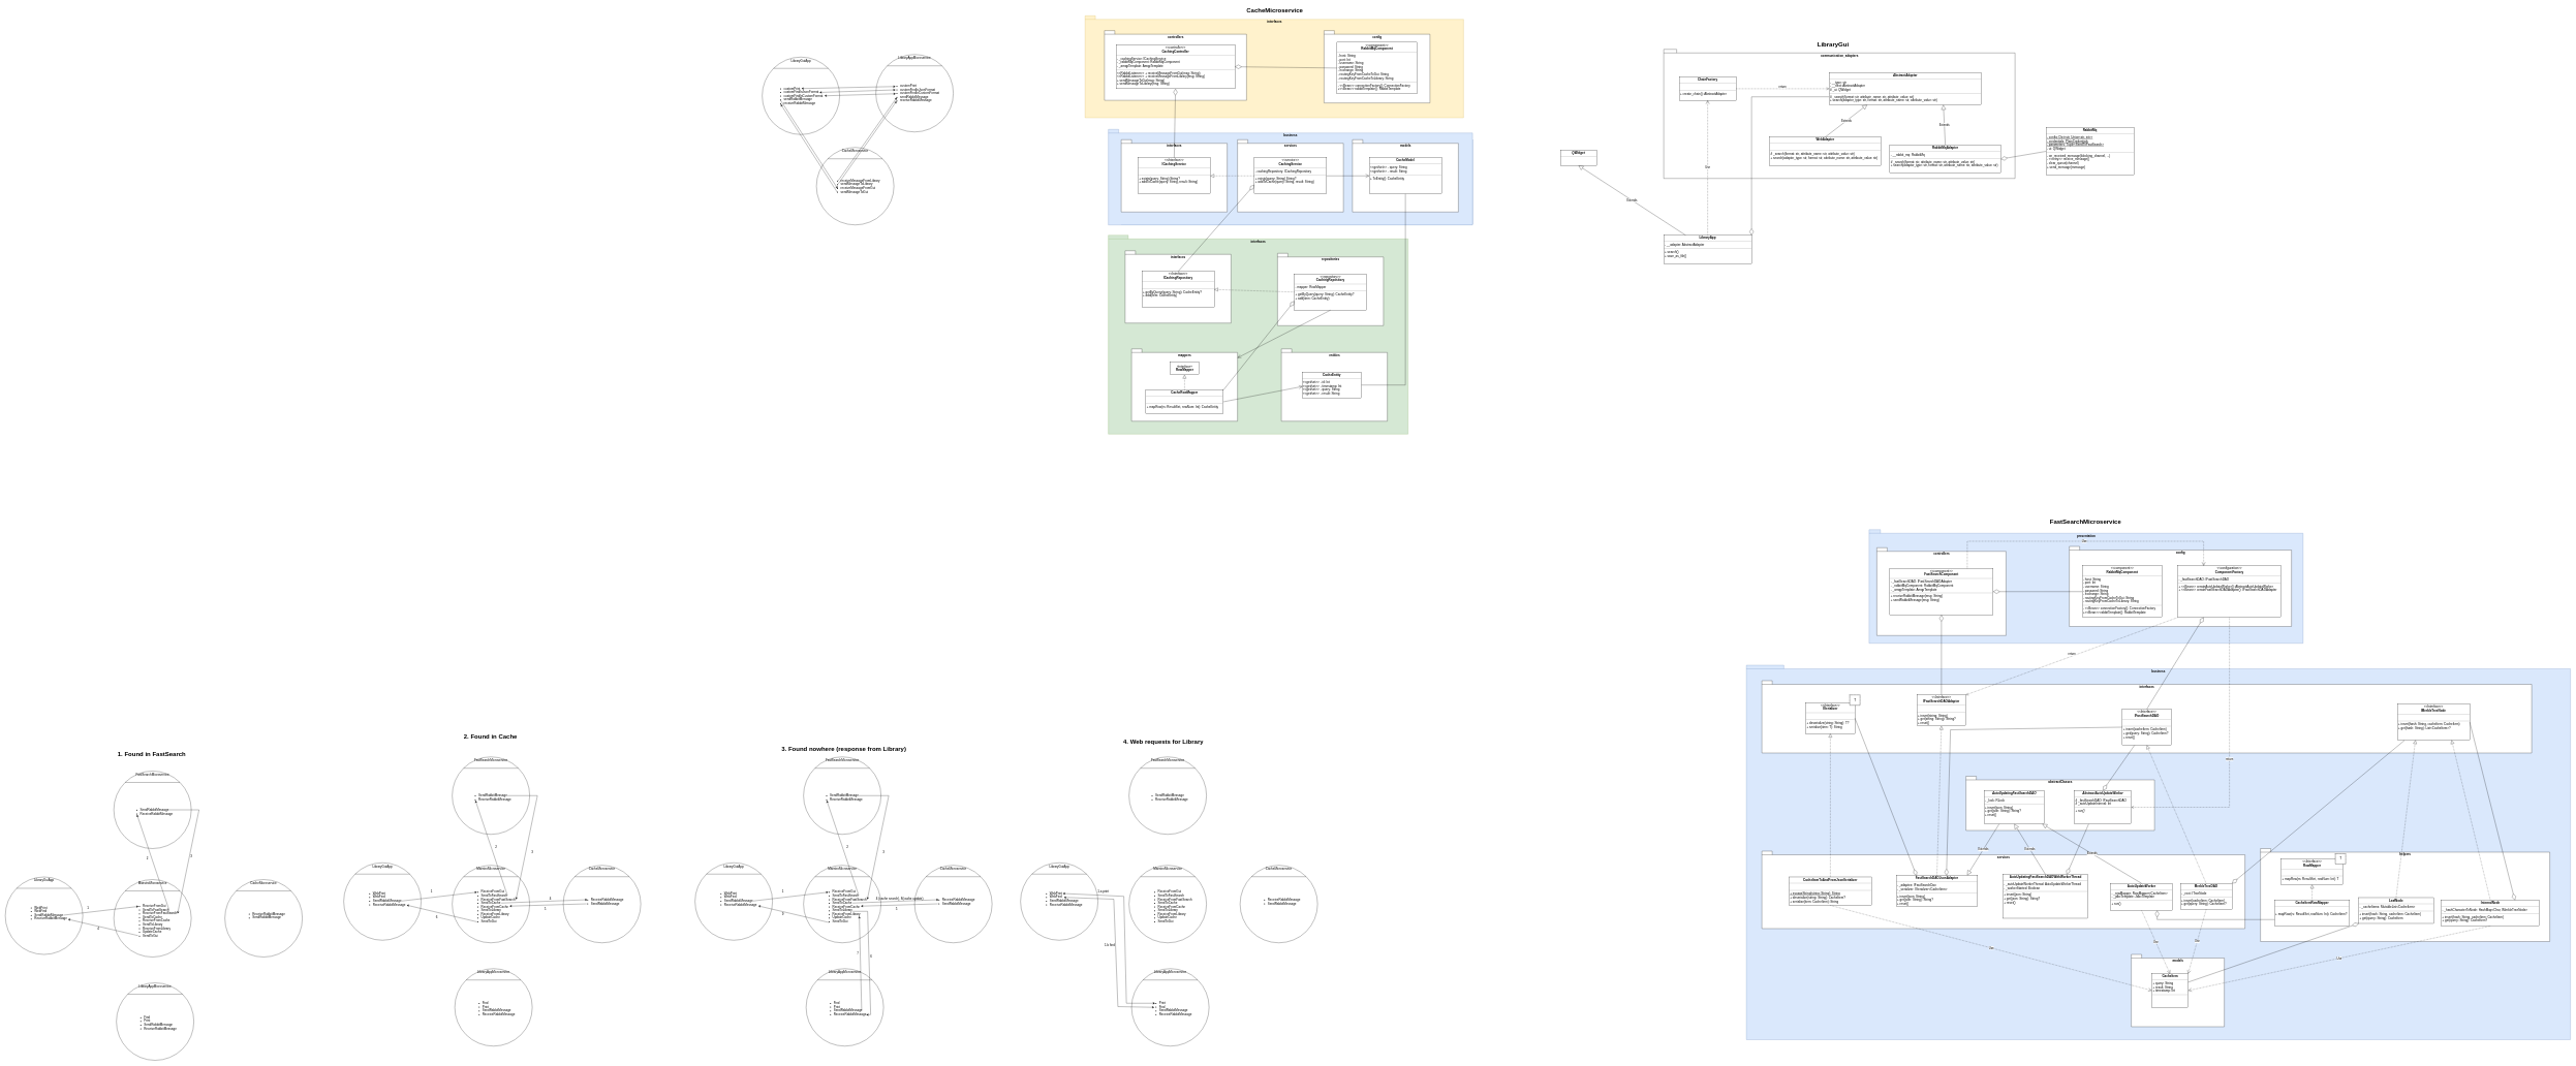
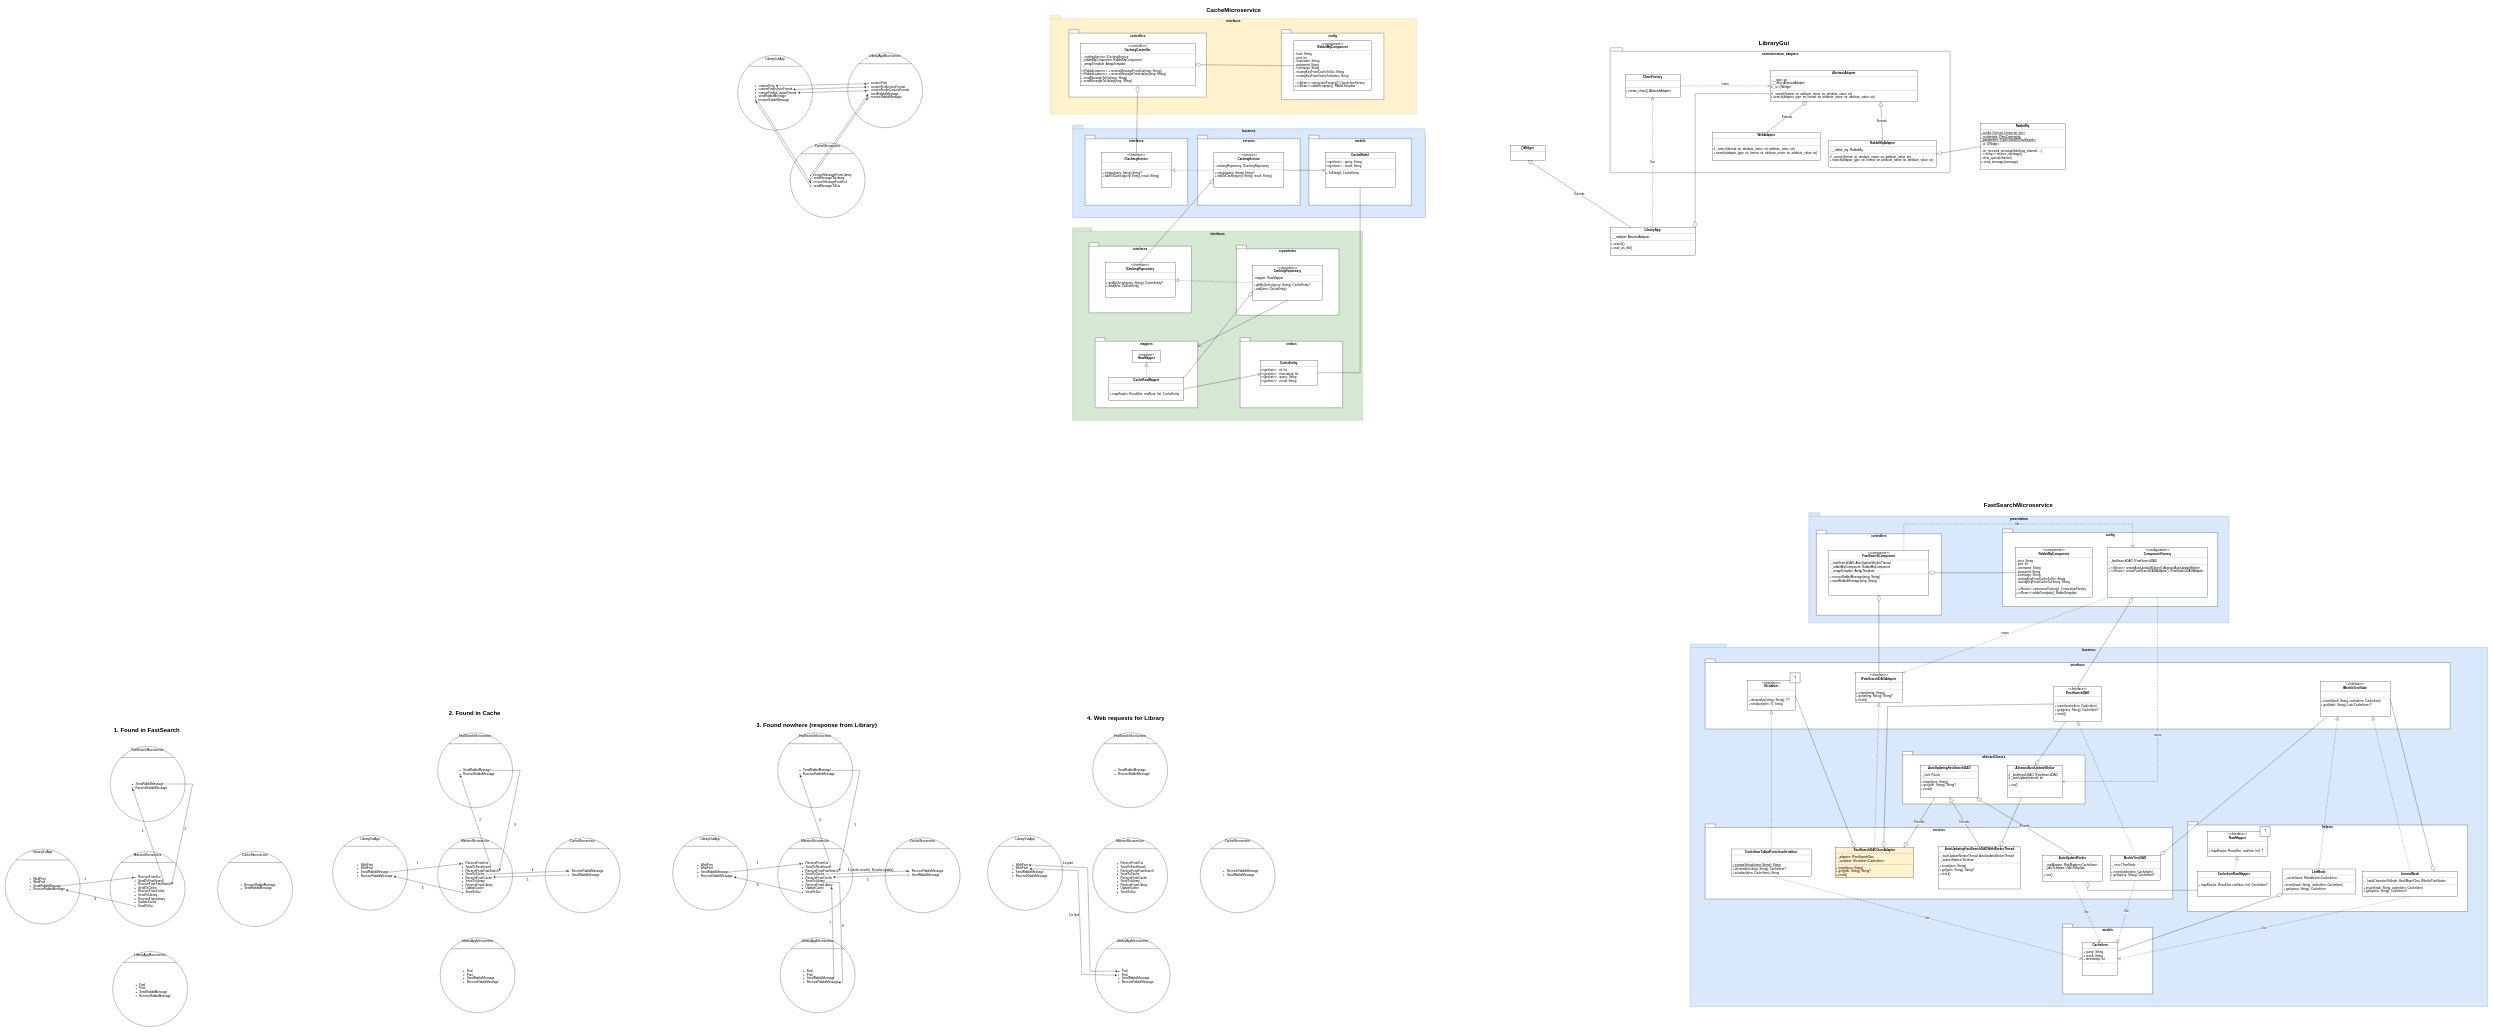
- <mxCell id="6" value="&lt;p style=&quot;margin: 0px ; margin-top: 4px ; text-align: center&quot;&gt;&lt;i&gt;&amp;lt;&amp;lt;component&amp;gt;&amp;gt;&lt;/i&gt;&lt;br&gt;&lt;b&gt;FastSearchComponent&lt;/b&gt;&lt;/p&gt;&lt;hr size=&quot;1&quot;&gt;&lt;p style=&quot;margin: 0px ; margin-left: 4px&quot;&gt;- _fastSearchDAO: IFastSearchDAOAdapter&amp;nbsp;&lt;/p&gt;&lt;p style=&quot;margin: 0px ; margin-left: 4px&quot;&gt;- _rabbitMqComponent: RabbitMqComponent&lt;/p&gt;&lt;p style=&quot;margin: 0px ; margin-left: 4px&quot;&gt;- _amqpTemplate: AmqpTemplate&lt;/p&gt;&lt;hr size=&quot;1&quot;&gt;&lt;p style=&quot;margin: 0px ; margin-left: 4px&quot;&gt;+ receiveRabbitMessage(msg: String)&lt;/p&gt;&lt;p style=&quot;margin: 0px ; margin-left: 4px&quot;&gt;+ sendRabbitMessage(msg: String)&lt;/p&gt;" style="verticalAlign=top;align=left;overflow=fill;fontSize=12;fontFamily=Helvetica;html=1;" parent="4" vertex="1"><mxGeometry x="5" y="60" width="400" height="180" as="geometry" /></mxCell>
+ <mxCell id="6" value="&lt;p style=&quot;margin: 0px ; margin-top: 4px ; text-align: center&quot;&gt;&lt;i&gt;&amp;lt;&amp;lt;component&amp;gt;&amp;gt;&lt;/i&gt;&lt;br&gt;&lt;b&gt;FastSearchComponent&lt;/b&gt;&lt;/p&gt;&lt;hr size=&quot;1&quot;&gt;&lt;p style=&quot;margin: 0px ; margin-left: 4px&quot;&gt;- _fastSearchDAO: AutoUpdateWorkerThread&amp;nbsp;&lt;/p&gt;&lt;p style=&quot;margin: 0px ; margin-left: 4px&quot;&gt;- _rabbitMqComponent: RabbitMqComponent&lt;/p&gt;&lt;p style=&quot;margin: 0px ; margin-left: 4px&quot;&gt;- _amqpTemplate: AmqpTemplate&lt;/p&gt;&lt;hr size=&quot;1&quot;&gt;&lt;p style=&quot;margin: 0px ; margin-left: 4px&quot;&gt;+ receiveRabbitMessage(msg: String)&lt;/p&gt;&lt;p style=&quot;margin: 0px ; margin-left: 4px&quot;&gt;+ sendRabbitMessage(msg: String)&lt;/p&gt;" style="verticalAlign=top;align=left;overflow=fill;fontSize=12;fontFamily=Helvetica;html=1;" parent="4" vertex="1"><mxGeometry x="5" y="60" width="400" height="180" as="geometry" /></mxCell>
- <mxCell id="87" value="&lt;p style=&quot;margin: 0px ; margin-top: 4px ; text-align: center&quot;&gt;&lt;b&gt;FastSearchDAOJsonAdapter&lt;/b&gt;&lt;/p&gt;&lt;hr size=&quot;1&quot;&gt;&lt;p style=&quot;margin: 0px ; margin-left: 4px&quot;&gt;- _adaptee: IFastSearchDao&lt;/p&gt;&lt;p style=&quot;margin: 0px ; margin-left: 4px&quot;&gt;- _serializer: ISerializer&amp;lt;CacheItem&amp;gt;&lt;/p&gt;&lt;hr size=&quot;1&quot;&gt;&lt;p style=&quot;margin: 0px ; margin-left: 4px&quot;&gt;+ insert(json: String)&lt;/p&gt;&lt;p style=&quot;margin: 0px ; margin-left: 4px&quot;&gt;+ get(json: String): String?&lt;/p&gt;&lt;p style=&quot;margin: 0px ; margin-left: 4px&quot;&gt;+ reset()&lt;/p&gt;" style="verticalAlign=top;align=left;overflow=fill;fontSize=12;fontFamily=Helvetica;html=1;" parent="1" vertex="1"><mxGeometry x="7340" y="3389.96" width="315" height="120" as="geometry" /></mxCell>
+ <mxCell id="87" value="&lt;p style=&quot;margin: 0px ; margin-top: 4px ; text-align: center&quot;&gt;&lt;b&gt;FastSearchDAOJsonAdapter&lt;/b&gt;&lt;/p&gt;&lt;hr size=&quot;1&quot;&gt;&lt;p style=&quot;margin: 0px ; margin-left: 4px&quot;&gt;- _adaptee: IFastSearchDao&lt;/p&gt;&lt;p style=&quot;margin: 0px ; margin-left: 4px&quot;&gt;- _serializer: ISerializer&amp;lt;CacheItem&amp;gt;&lt;/p&gt;&lt;hr size=&quot;1&quot;&gt;&lt;p style=&quot;margin: 0px ; margin-left: 4px&quot;&gt;+ insert(json: String)&lt;/p&gt;&lt;p style=&quot;margin: 0px ; margin-left: 4px&quot;&gt;+ get(json: String): String?&lt;/p&gt;&lt;p style=&quot;margin: 0px ; margin-left: 4px&quot;&gt;+ reset()&lt;/p&gt;" style="verticalAlign=top;align=left;overflow=fill;fontSize=12;fontFamily=Helvetica;html=1;fillColor=#fff2cc;" parent="1" vertex="1"><mxGeometry x="7340" y="3389.96" width="315" height="120" as="geometry" /></mxCell>
- <mxCell id="122" value="&lt;p style=&quot;margin: 0px ; margin-top: 4px ; text-align: center&quot;&gt;&lt;b&gt;CacheItemRowMapper&lt;/b&gt;&lt;/p&gt;&lt;hr size=&quot;1&quot;&gt;&lt;p style=&quot;margin: 0px ; margin-left: 4px&quot;&gt;&lt;/p&gt;&lt;br&gt;&amp;nbsp;+ mapRow(rs: ResultSet, rowNum: Int): CacheItem?" style="verticalAlign=top;align=left;overflow=fill;fontSize=12;fontFamily=Helvetica;html=1;" parent="1" vertex="1"><mxGeometry x="8805" y="3484.96" width="290" height="100" as="geometry" /></mxCell>
+ <mxCell id="122" value="&lt;p style=&quot;margin: 0px ; margin-top: 4px ; text-align: center&quot;&gt;&lt;b&gt;CacheItemRowMapper&lt;/b&gt;&lt;/p&gt;&lt;hr size=&quot;1&quot;&gt;&lt;p style=&quot;margin: 0px ; margin-left: 4px&quot;&gt;&lt;/p&gt;&lt;br&gt;&amp;nbsp;+ mapRow(rs: ResultSet, rowNum: Int): CacheItem?" style="verticalAlign=top;align=left;overflow=fill;fontSize=12;fontFamily=Helvetica;html=1;" parent="1" vertex="1"><mxGeometry x="8790" y="3484.96" width="290" height="100" as="geometry" /></mxCell>
